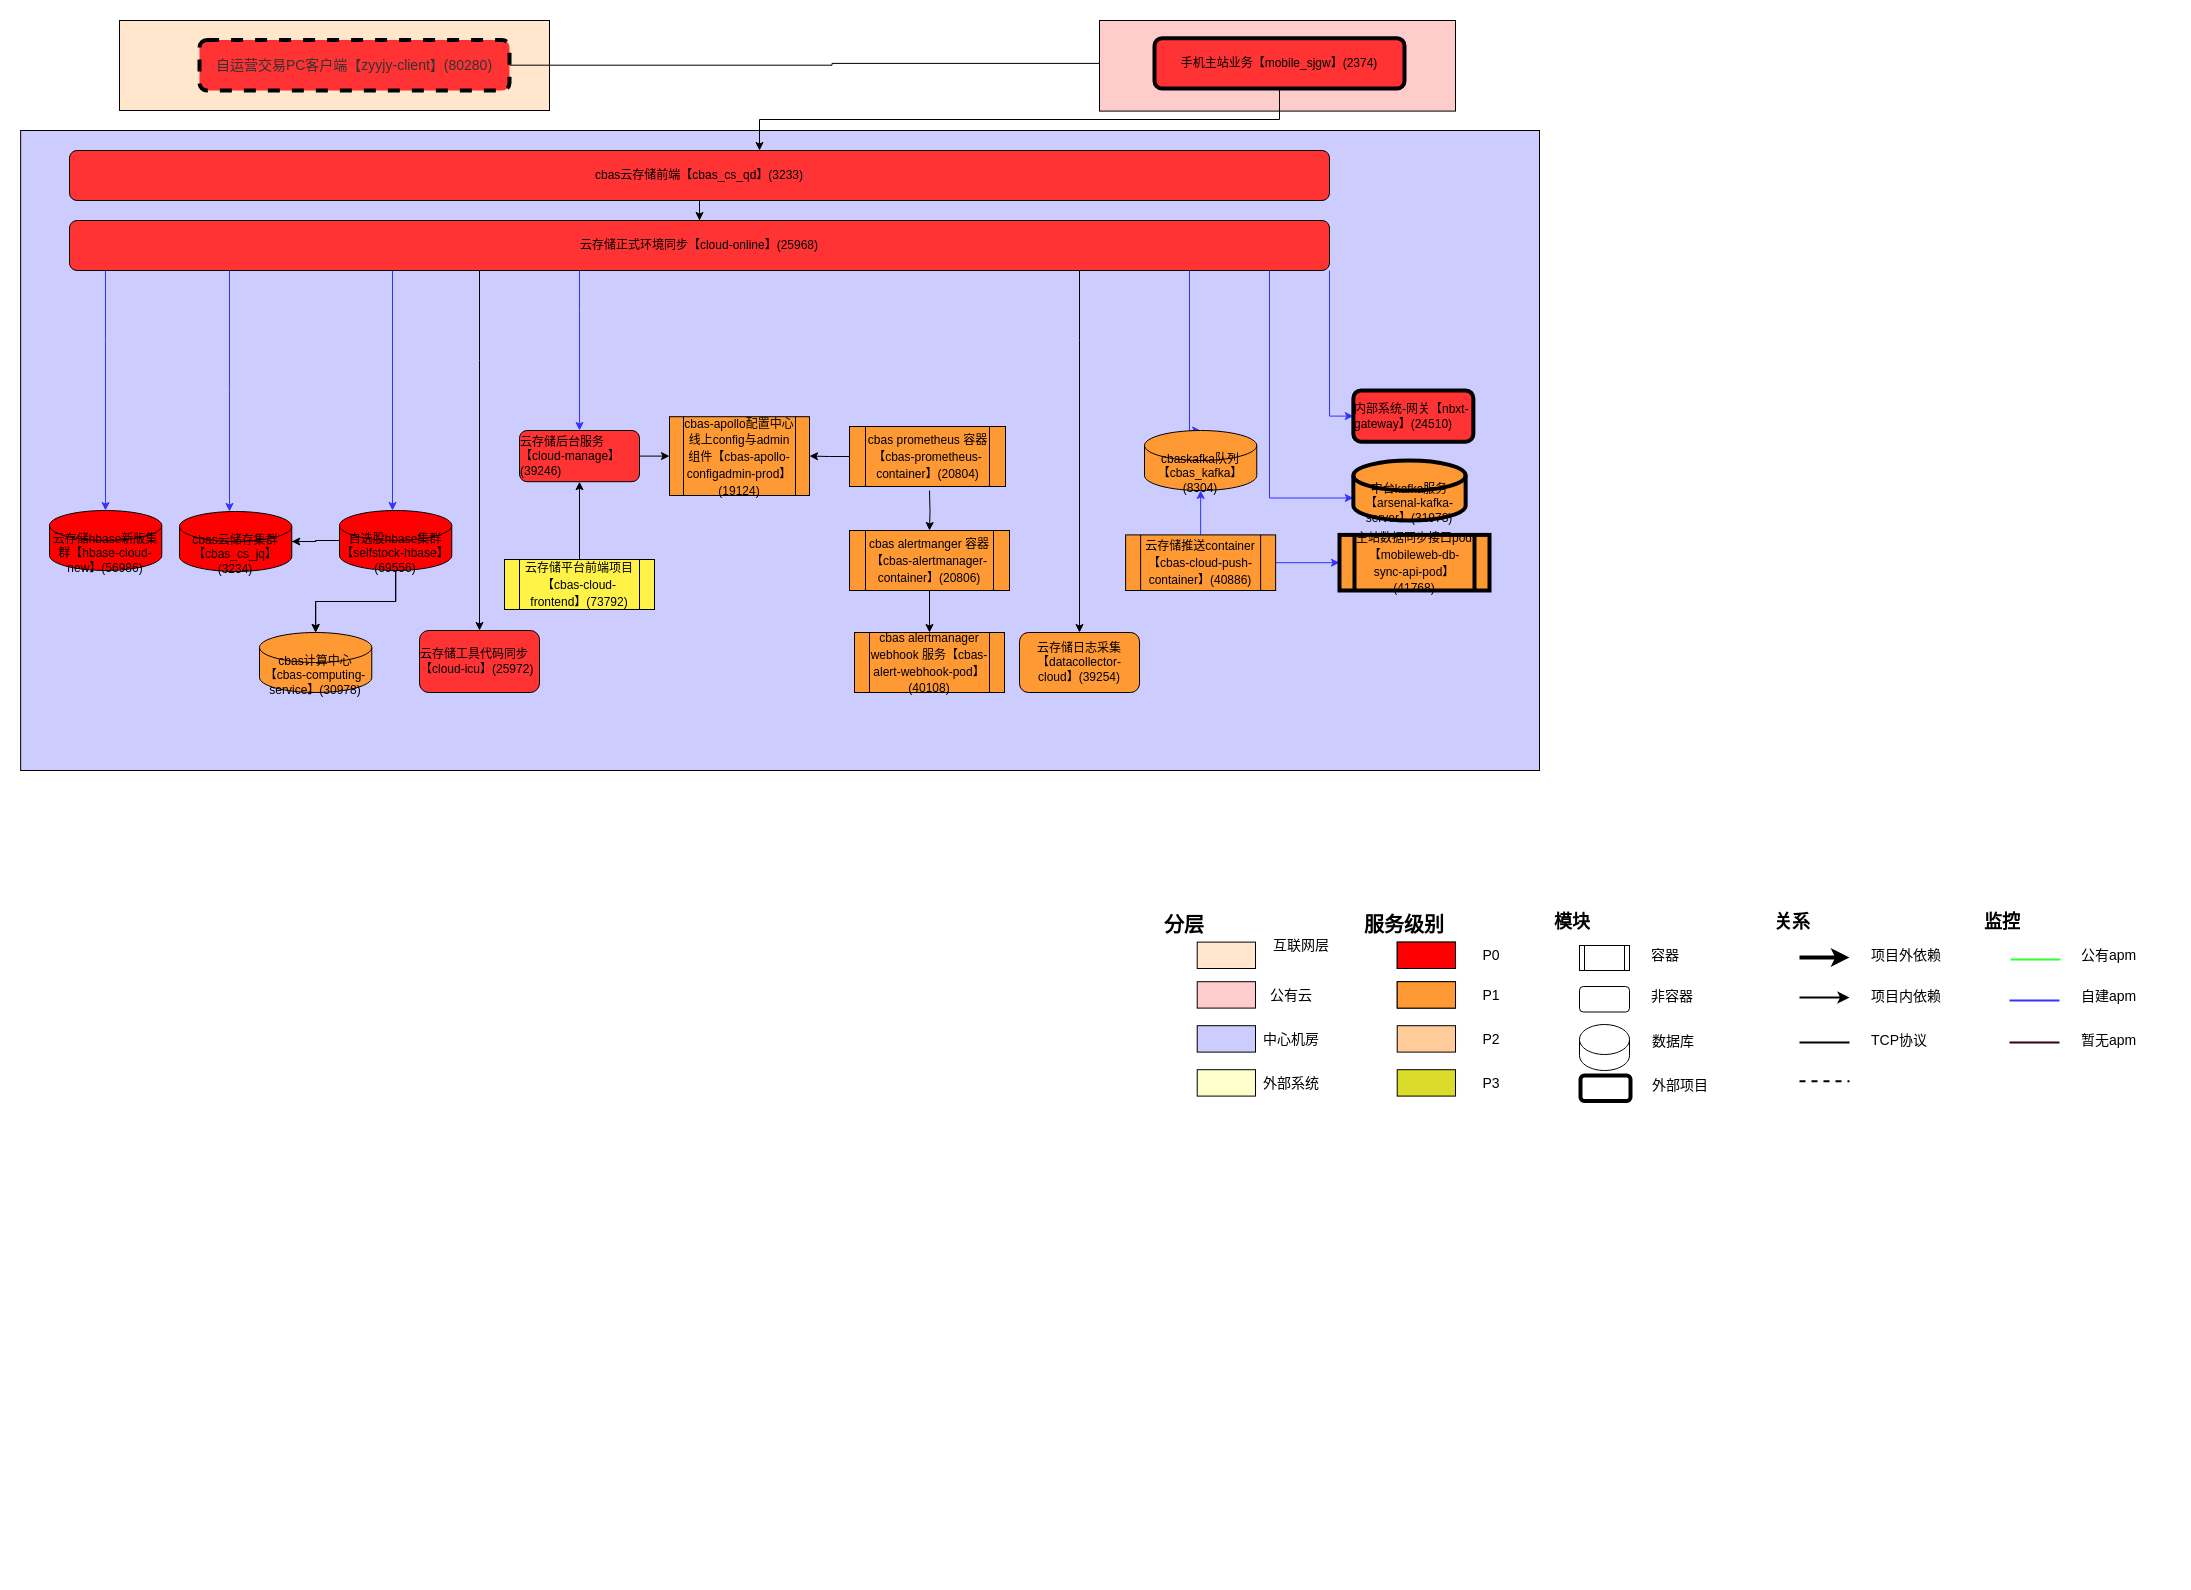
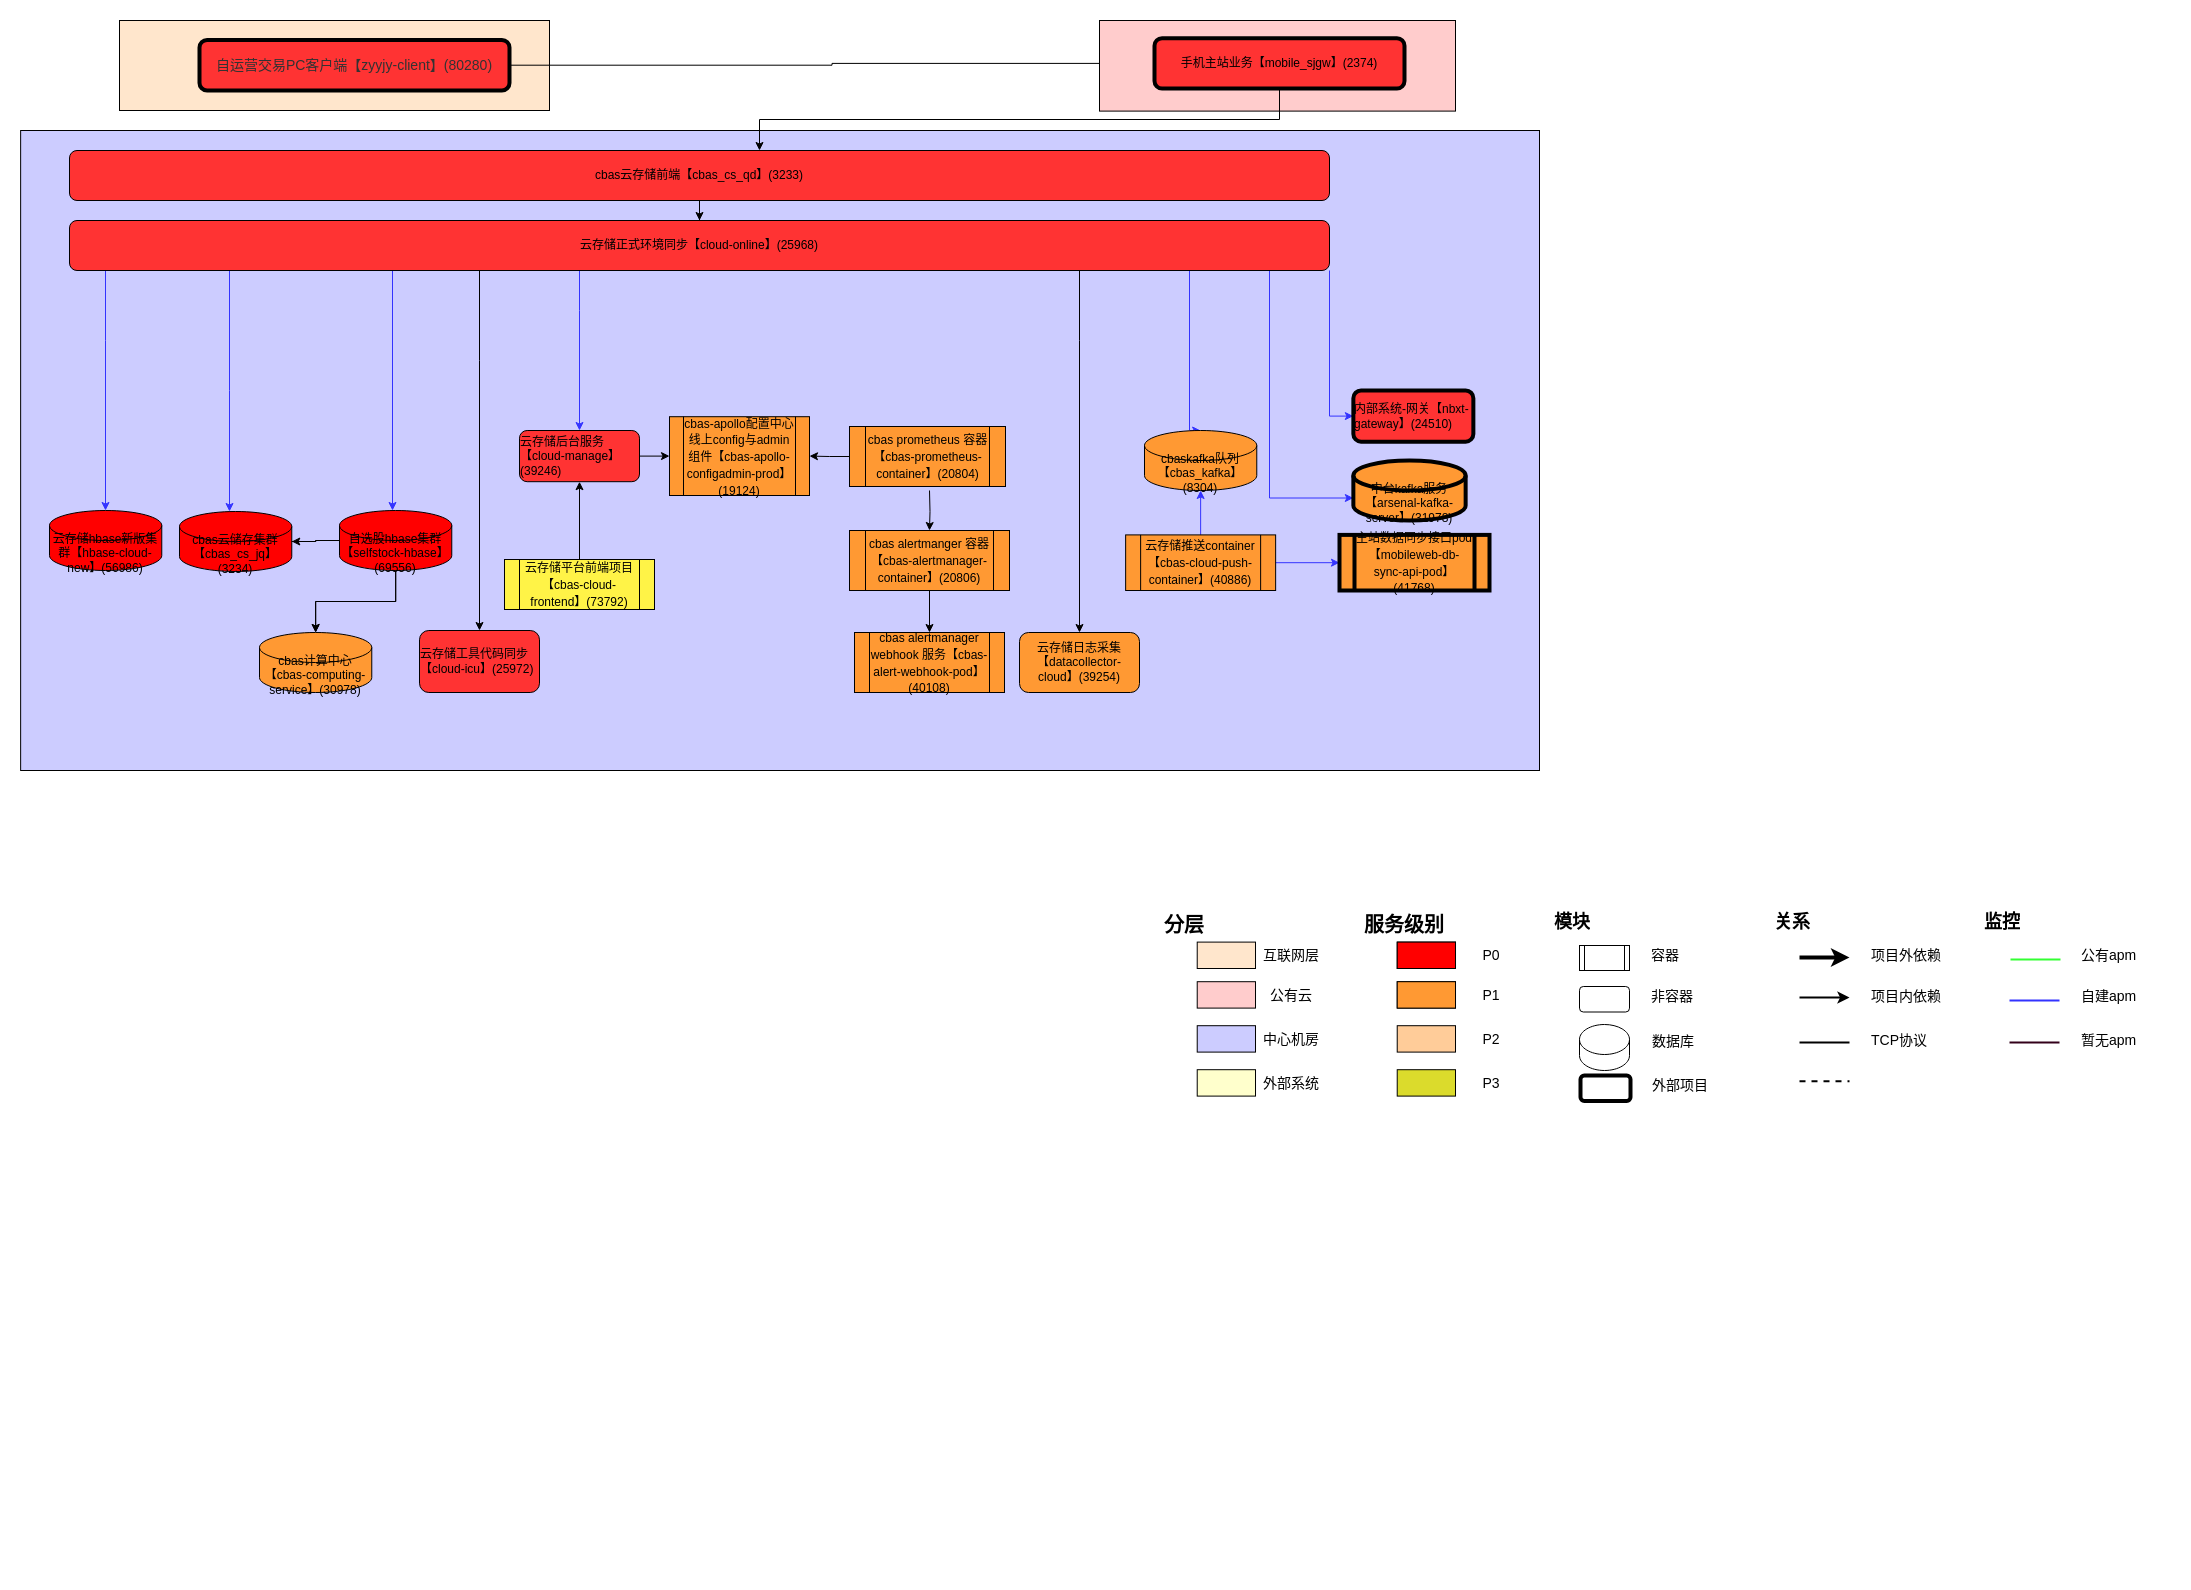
- <mxCell id="89" value="&lt;div style=&quot;text-align: left&quot;&gt;&lt;span style=&quot;color: rgb(51 , 51 , 51) ; font-family: &amp;#34;microsoft yahei,helvetica neue&amp;#34; , &amp;#34;helvetica&amp;#34; , &amp;#34;arial&amp;#34; , sans-serif ; font-size: 14px&quot;&gt;自运营交易PC客户端【zyyjy-client】(80280)&lt;/span&gt;&lt;br&gt;&lt;/div&gt;" style="rounded=1;whiteSpace=wrap;html=1;fillColor=#FF3333;strokeWidth=4;dashed=1;" vertex="1" parent="1"><mxGeometry x="199" y="39.4" width="310" height="50.6" as="geometry" /></mxCell>
+ <mxCell id="89" value="&lt;div style=&quot;text-align: left&quot;&gt;&lt;span style=&quot;color: rgb(51 , 51 , 51) ; font-family: &amp;#34;microsoft yahei,helvetica neue&amp;#34; , &amp;#34;helvetica&amp;#34; , &amp;#34;arial&amp;#34; , sans-serif ; font-size: 14px&quot;&gt;自运营交易PC客户端【zyyjy-client】(80280)&lt;/span&gt;&lt;br&gt;&lt;/div&gt;" style="rounded=1;whiteSpace=wrap;html=1;fillColor=#FF3333;strokeWidth=4;" vertex="1" parent="1"><mxGeometry x="199" y="39.4" width="310" height="50.6" as="geometry" /></mxCell>
- <mxCell id="25" value="互联网层" style="text;html=1;strokeColor=none;fillColor=none;align=center;verticalAlign=middle;whiteSpace=wrap;rounded=0;fontSize=14;" vertex="1" parent="22"><mxGeometry x="110.071" y="26.6" width="63.75" height="17.6" as="geometry" /></mxCell>
+ <mxCell id="25" value="互联网层" style="text;html=1;strokeColor=none;fillColor=none;align=center;verticalAlign=middle;whiteSpace=wrap;rounded=0;fontSize=14;" vertex="1" parent="22"><mxGeometry x="100.071" y="36.6" width="63.75" height="17.6" as="geometry" /></mxCell>
